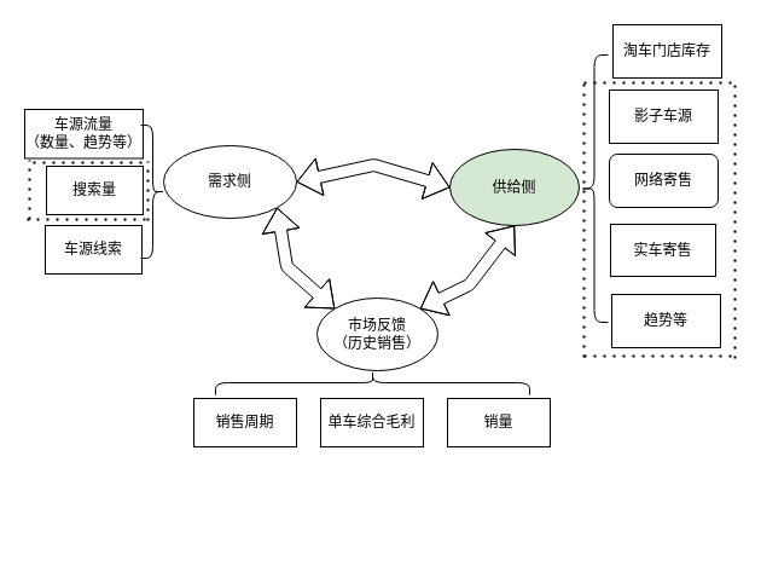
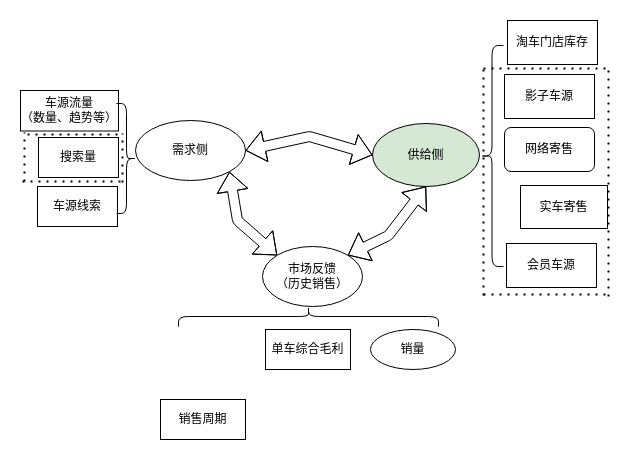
- <mxCell id="14" value="实车寄售" style="rounded=0;whiteSpace=wrap;html=1;" parent="1" vertex="1"><mxGeometry x="505" y="185" width="87" height="43" as="geometry" /></mxCell>
+ <mxCell id="14" value="实车寄售" style="rounded=0;whiteSpace=wrap;html=1;" parent="1" vertex="1"><mxGeometry x="520" y="185" width="87" height="43" as="geometry" /></mxCell>
- <mxCell id="11" value="趋势等" style="rounded=0;whiteSpace=wrap;html=1;" parent="1" vertex="1"><mxGeometry x="506" y="243" width="90" height="44" as="geometry" /></mxCell>
+ <mxCell id="11" value="会员车源" style="rounded=0;whiteSpace=wrap;html=1;" parent="1" vertex="1"><mxGeometry x="506" y="243" width="90" height="44" as="geometry" /></mxCell>
- <mxCell id="8" value="销售周期" style="rounded=0;whiteSpace=wrap;html=1;" parent="1" vertex="1"><mxGeometry x="160" y="329" width="85" height="40" as="geometry" /></mxCell>
+ <mxCell id="8" value="销售周期" style="rounded=0;whiteSpace=wrap;html=1;" parent="1" vertex="1"><mxGeometry x="160" y="399" width="85" height="40" as="geometry" /></mxCell>
- <mxCell id="6" value="销量" style="rounded=0;whiteSpace=wrap;html=1;" parent="1" vertex="1"><mxGeometry x="370" y="329" width="85" height="40" as="geometry" /></mxCell>
+ <mxCell id="6" value="销量" style="ellipse;whiteSpace=wrap;html=1;" parent="1" vertex="1"><mxGeometry x="370" y="329" width="85" height="40" as="geometry" /></mxCell>
